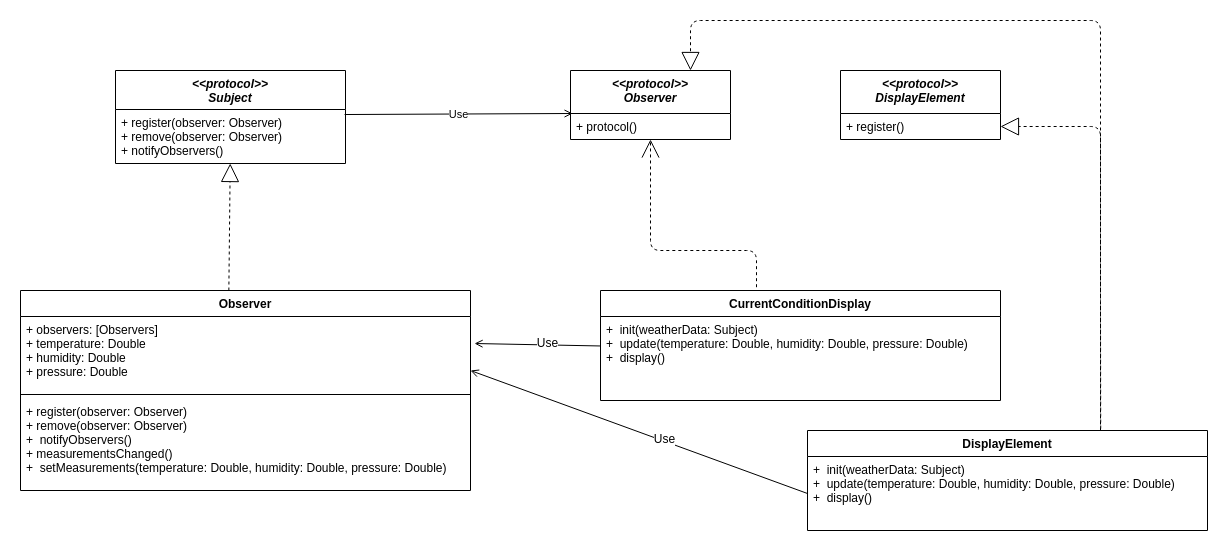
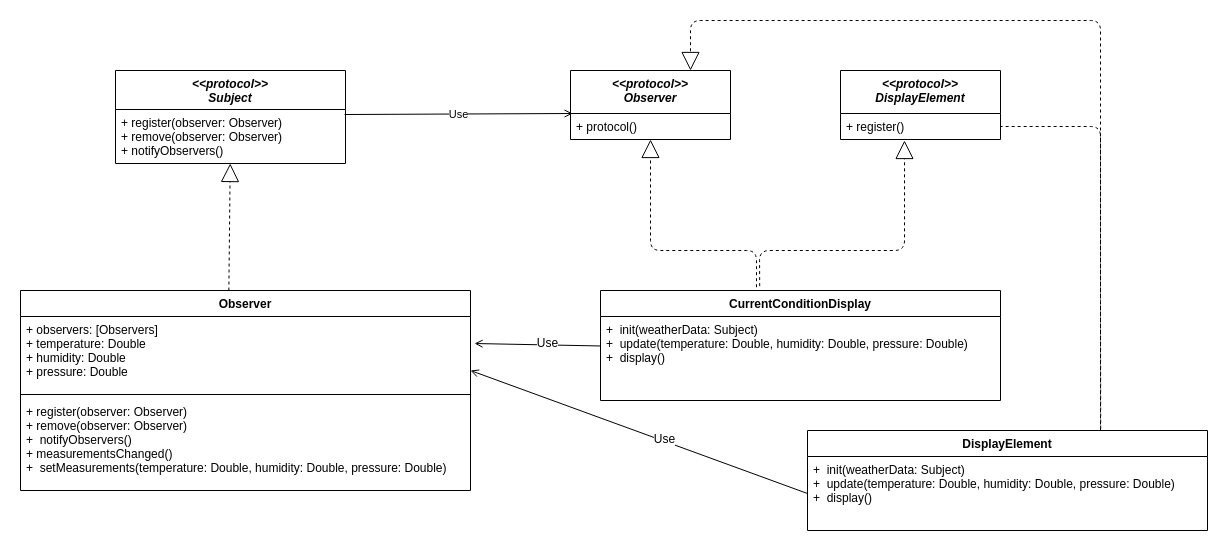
- <mxCell id="22" value="" style="endArrow=block;endSize=16;endFill=0;html=1;dashed=1;entryX=1;entryY=0.5;entryDx=0;entryDy=0;exitX=0.733;exitY=-0.02;exitDx=0;exitDy=0;exitPerimeter=0;" edge="1" parent="1" source="17" target="7"><mxGeometry width="160" relative="1" as="geometry"><mxPoint x="769.2" y="296" as="sourcePoint" /><mxPoint x="914" y="149.988" as="targetPoint" /><Array as="points"><mxPoint x="1100" y="310" /><mxPoint x="1100" y="126" /></Array></mxGeometry></mxCell>
+ <mxCell id="22" value="" style="endArrow=none;endSize=16;endFill=0;html=1;dashed=1;entryX=1;entryY=0.5;entryDx=0;entryDy=0;exitX=0.733;exitY=-0.02;exitDx=0;exitDy=0;exitPerimeter=0;" edge="1" parent="1" source="17" target="7"><mxGeometry width="160" relative="1" as="geometry"><mxPoint x="769.2" y="296" as="sourcePoint" /><mxPoint x="914" y="149.988" as="targetPoint" /><Array as="points"><mxPoint x="1100" y="310" /><mxPoint x="1100" y="126" /></Array></mxGeometry></mxCell>
- <mxCell id="15" value="" style="endArrow=open;endSize=16;endFill=0;html=1;exitX=0.39;exitY=-0.03;exitDx=0;exitDy=0;exitPerimeter=0;dashed=1;" parent="1" source="13" target="3" edge="1"><mxGeometry width="160" relative="1" as="geometry"><mxPoint x="770" y="277" as="sourcePoint" /><mxPoint x="771.361" y="150" as="targetPoint" /><Array as="points"><mxPoint x="756" y="250" /><mxPoint x="650" y="250" /></Array></mxGeometry></mxCell>
+ <mxCell id="15" value="" style="endArrow=block;endSize=16;endFill=0;html=1;exitX=0.39;exitY=-0.03;exitDx=0;exitDy=0;exitPerimeter=0;dashed=1;" parent="1" source="13" target="3" edge="1"><mxGeometry width="160" relative="1" as="geometry"><mxPoint x="770" y="277" as="sourcePoint" /><mxPoint x="771.361" y="150" as="targetPoint" /><Array as="points"><mxPoint x="756" y="250" /><mxPoint x="650" y="250" /></Array></mxGeometry></mxCell>
+ <mxCell id="16" value="" style="endArrow=block;endSize=16;endFill=0;html=1;dashed=1;entryX=0.4;entryY=1.038;entryDx=0;entryDy=0;entryPerimeter=0;exitX=0.398;exitY=-0.04;exitDx=0;exitDy=0;exitPerimeter=0;" parent="1" source="13" target="7" edge="1"><mxGeometry width="160" relative="1" as="geometry"><mxPoint x="248.35" y="310" as="sourcePoint" /><mxPoint x="249.711" y="183" as="targetPoint" /><Array as="points"><mxPoint x="759" y="250" /><mxPoint x="904" y="250" /></Array></mxGeometry></mxCell>
